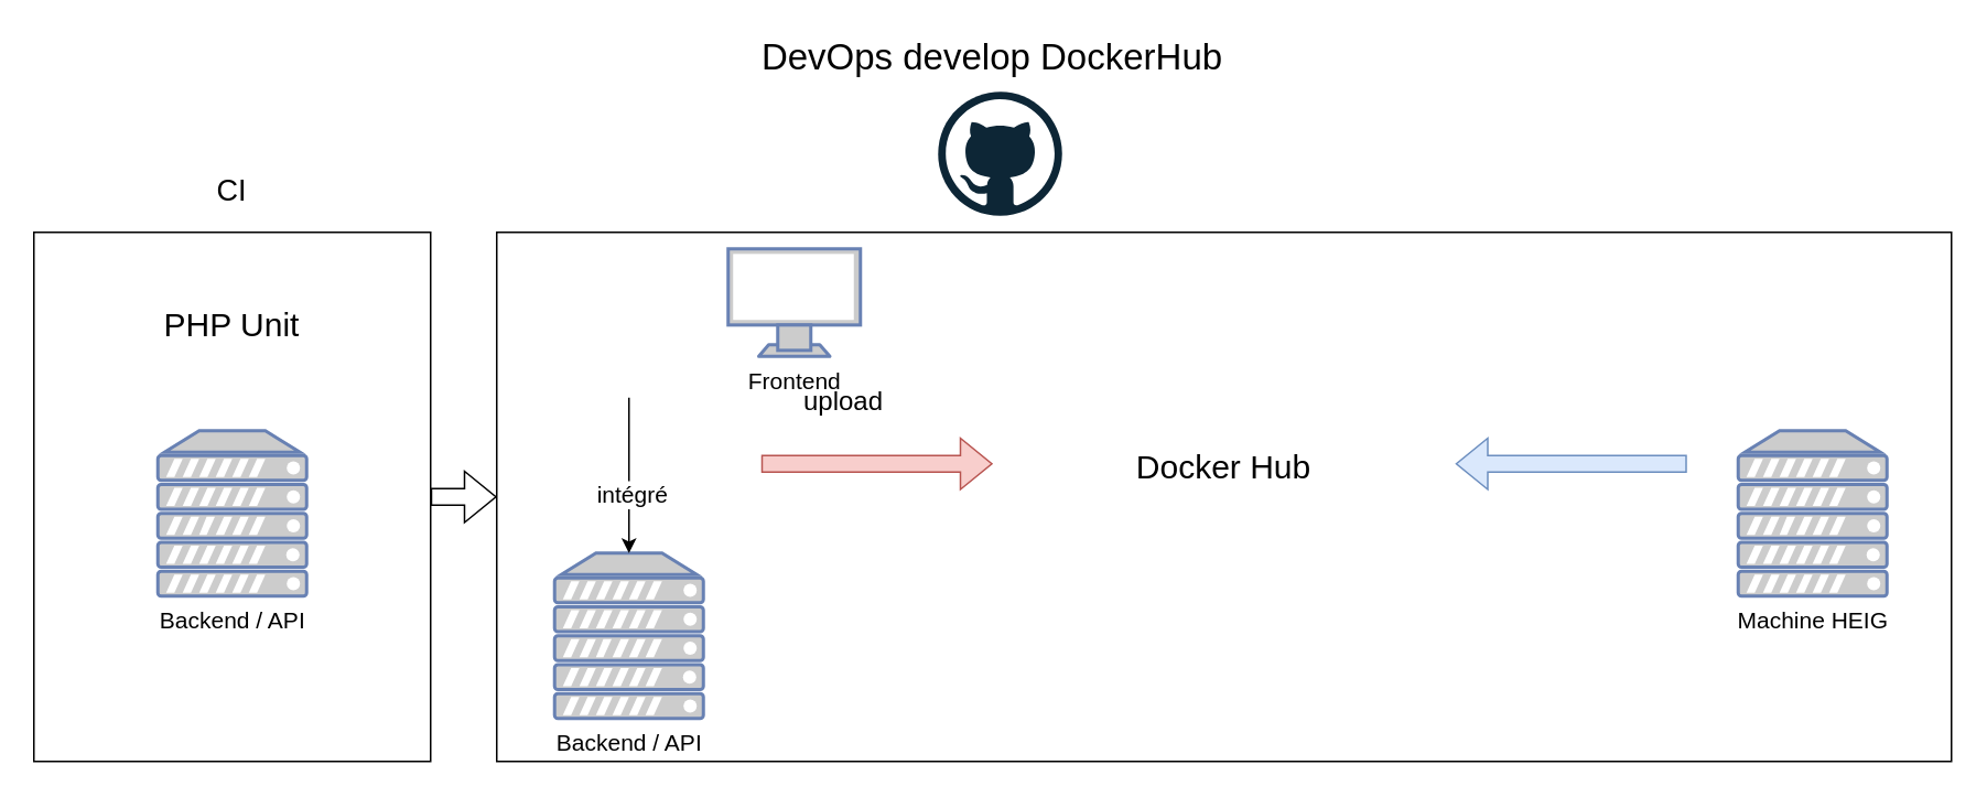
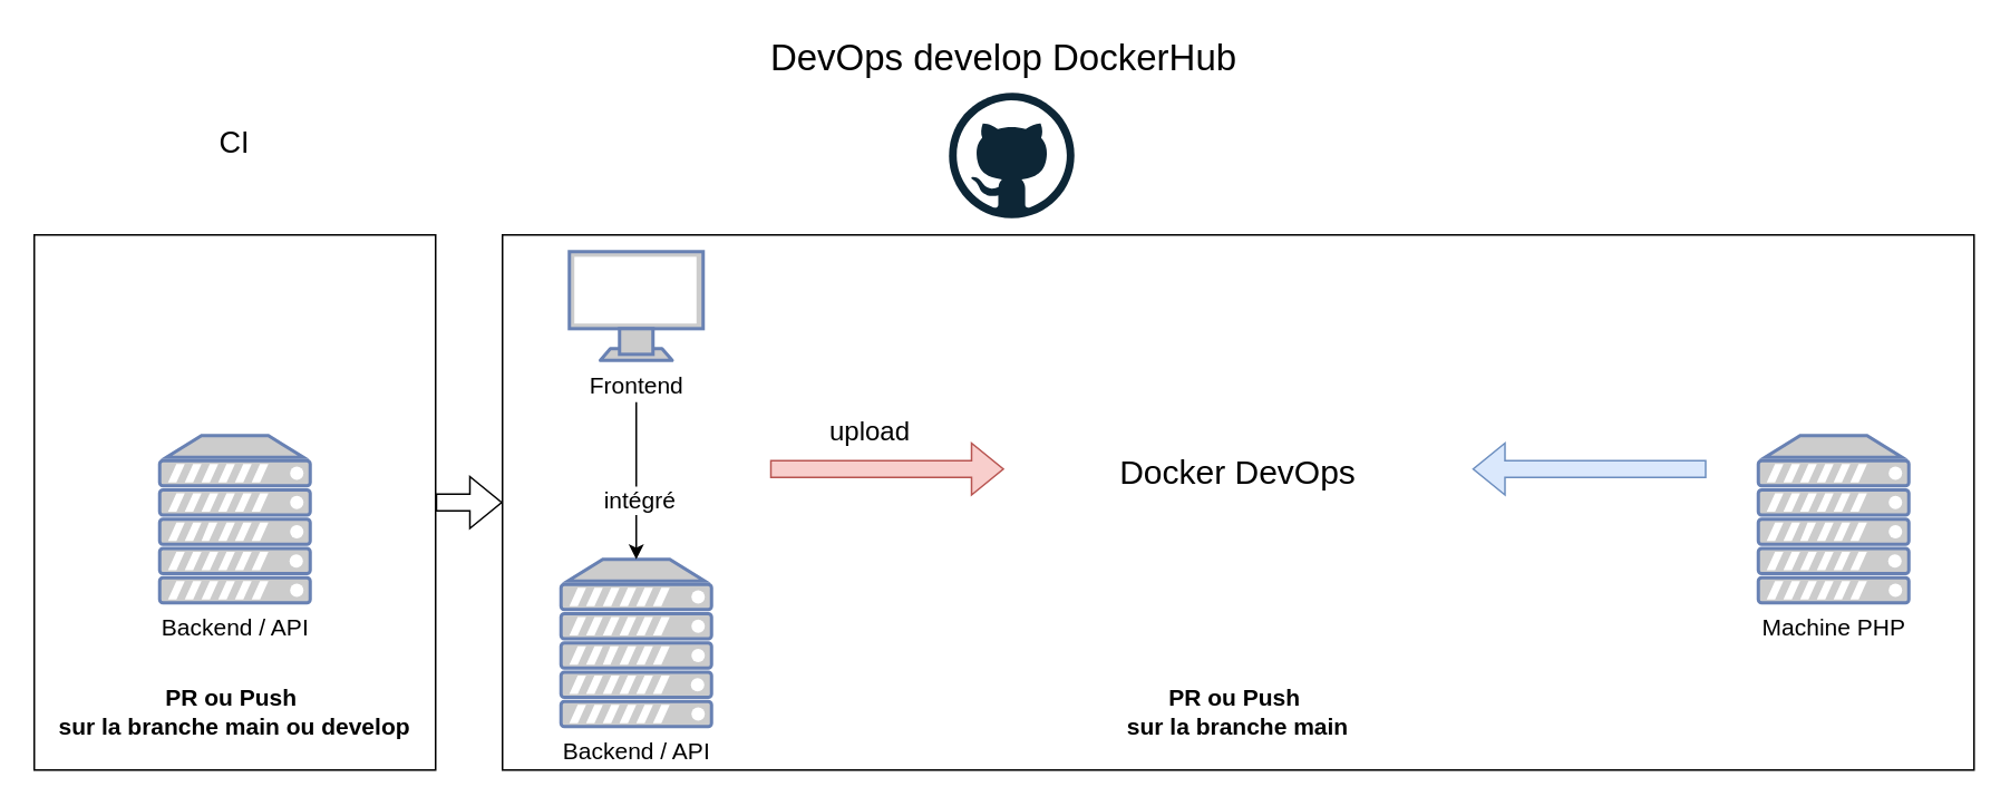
- <mxCell id="8" value="CI" style="text;html=1;strokeColor=none;fillColor=none;align=center;verticalAlign=middle;whiteSpace=wrap;rounded=0;fontSize=18;fontColor=#000000;" parent="1" vertex="1"><mxGeometry x="110" y="100" width="60" height="30" as="geometry" /></mxCell>
+ <mxCell id="8" value="CI" style="text;html=1;strokeColor=none;fillColor=none;align=center;verticalAlign=middle;whiteSpace=wrap;rounded=0;fontSize=18;fontColor=#000000;" parent="1" vertex="1"><mxGeometry x="110" y="70" width="60" height="30" as="geometry" /></mxCell>
- <mxCell id="6" value="Frontend" style="fontColor=#000000;verticalAlign=top;verticalLabelPosition=bottom;labelPosition=center;align=center;html=1;outlineConnect=0;fillColor=#CCCCCC;strokeColor=#6881B3;gradientColor=none;gradientDirection=north;strokeWidth=2;shape=mxgraph.networks.monitor;fontSize=14;" parent="1" vertex="1"><mxGeometry x="440" y="150" width="80" height="65" as="geometry" /></mxCell>
+ <mxCell id="6" value="Frontend" style="fontColor=#000000;verticalAlign=top;verticalLabelPosition=bottom;labelPosition=center;align=center;html=1;outlineConnect=0;fillColor=#CCCCCC;strokeColor=#6881B3;gradientColor=none;gradientDirection=north;strokeWidth=2;shape=mxgraph.networks.monitor;fontSize=14;" parent="1" vertex="1"><mxGeometry x="340" y="150" width="80" height="65" as="geometry" /></mxCell>
- <mxCell id="19" value="&lt;span style=&quot;font-size: 20px&quot;&gt;PHP Unit&lt;/span&gt;" style="text;html=1;strokeColor=none;fillColor=none;align=center;verticalAlign=middle;whiteSpace=wrap;rounded=0;" vertex="1" parent="1"><mxGeometry y="180" width="240" height="30" as="geometry" x="20" /></mxCell>
- <mxCell id="20" value="&lt;font style=&quot;font-size: 16px&quot;&gt;upload&lt;/font&gt;" style="text;html=1;strokeColor=none;fillColor=none;align=center;verticalAlign=middle;whiteSpace=wrap;rounded=0;fontSize=20;" vertex="1" parent="1"><mxGeometry x="480" y="225" width="60" height="30" as="geometry" /></mxCell>
+ <mxCell id="20" value="&lt;font style=&quot;font-size: 16px&quot;&gt;upload&lt;/font&gt;" style="text;html=1;strokeColor=none;fillColor=none;align=center;verticalAlign=middle;whiteSpace=wrap;rounded=0;fontSize=20;" vertex="1" parent="1"><mxGeometry x="490" y="240" width="60" height="30" as="geometry" /></mxCell>
- <mxCell id="18" value="&lt;font style=&quot;font-size: 20px&quot;&gt;Docker Hub&lt;/font&gt;" style="text;html=1;strokeColor=none;fillColor=none;align=center;verticalAlign=middle;whiteSpace=wrap;rounded=0;" vertex="1" parent="1"><mxGeometry x="600" y="265.5" width="280" height="30" as="geometry" /></mxCell>
+ <mxCell id="18" value="&lt;font style=&quot;font-size: 20px&quot;&gt;Docker DevOps&lt;/font&gt;" style="text;html=1;strokeColor=none;fillColor=none;align=center;verticalAlign=middle;whiteSpace=wrap;rounded=0;" vertex="1" parent="1"><mxGeometry x="600" y="265.5" width="280" height="30" as="geometry" /></mxCell>
- <mxCell id="5" value="Machine HEIG" style="fontColor=#000000;verticalAlign=top;verticalLabelPosition=bottom;labelPosition=center;align=center;html=1;outlineConnect=0;fillColor=#CCCCCC;strokeColor=#6881B3;gradientColor=none;gradientDirection=north;strokeWidth=2;shape=mxgraph.networks.server;fontSize=14;" parent="1" vertex="1"><mxGeometry x="1051" y="260" width="90" height="100" as="geometry" /></mxCell>
+ <mxCell id="5" value="Machine PHP" style="fontColor=#000000;verticalAlign=top;verticalLabelPosition=bottom;labelPosition=center;align=center;html=1;outlineConnect=0;fillColor=#CCCCCC;strokeColor=#6881B3;gradientColor=none;gradientDirection=north;strokeWidth=2;shape=mxgraph.networks.server;fontSize=14;" parent="1" vertex="1"><mxGeometry x="1051" y="260" width="90" height="100" as="geometry" /></mxCell>
+ <mxCell id="15" value="PR ou Push&amp;nbsp;&lt;br&gt;sur la branche main ou develop" style="text;html=1;strokeColor=none;fillColor=none;align=center;verticalAlign=middle;whiteSpace=wrap;rounded=0;fontSize=14;fontColor=#000000;fontStyle=1" parent="1" vertex="1"><mxGeometry y="410" width="240" height="30" as="geometry" x="20" /></mxCell>
+ <mxCell id="14" value="PR ou Push&amp;nbsp;&lt;br&gt;sur la branche main" style="text;html=1;strokeColor=none;fillColor=none;align=center;verticalAlign=middle;whiteSpace=wrap;rounded=0;fontSize=14;fontColor=#000000;fontStyle=1" parent="1" vertex="1"><mxGeometry x="620" y="410" width="240" height="30" as="geometry" /></mxCell>
